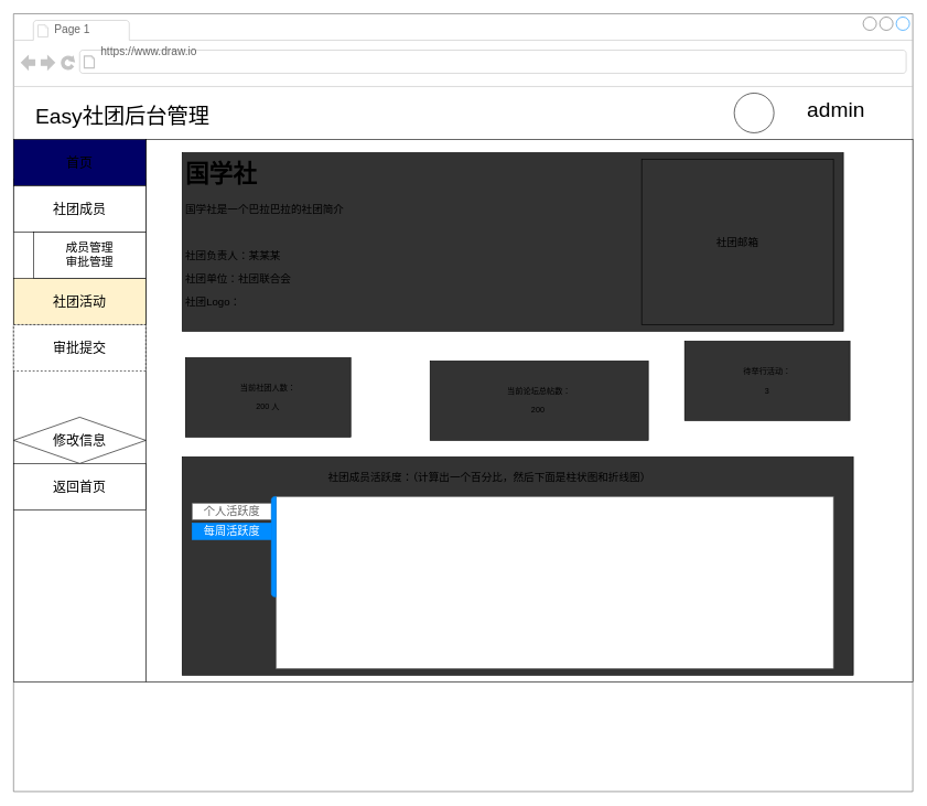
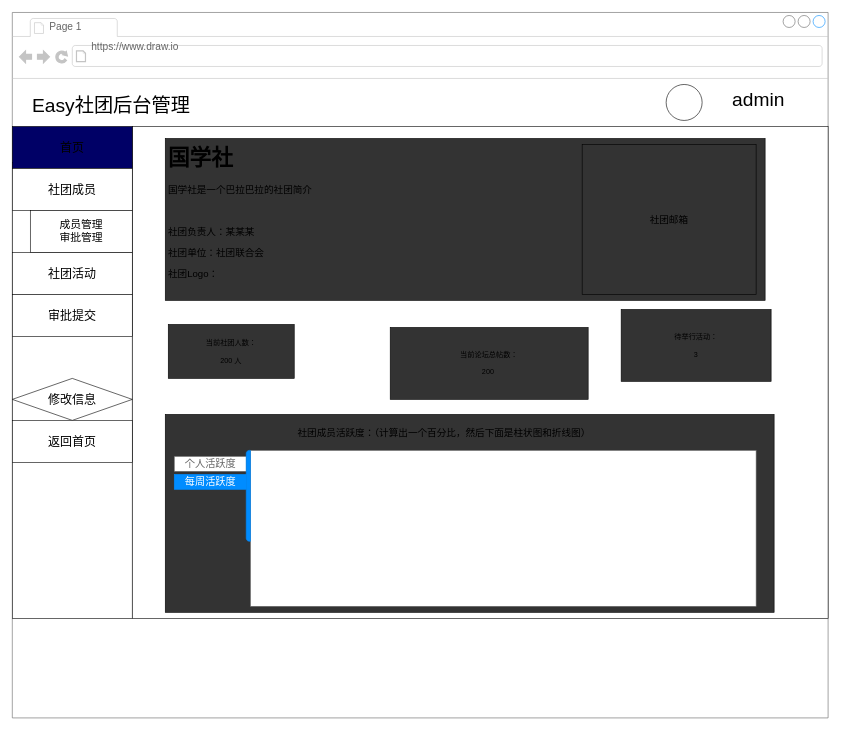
- <mxCell id="9" value="社团活动" style="rounded=0;whiteSpace=wrap;html=1;fontSize=20;fillColor=#fff2cc;" parent="2" vertex="1"><mxGeometry y="400" width="200" height="70" as="geometry" /></mxCell>
+ <mxCell id="9" value="社团活动" style="rounded=0;whiteSpace=wrap;html=1;fontSize=20;" parent="2" vertex="1"><mxGeometry y="400" width="200" height="70" as="geometry" /></mxCell>
- <mxCell id="10" value="审批提交" style="rounded=0;whiteSpace=wrap;html=1;fontSize=20;dashed=1;" parent="2" vertex="1"><mxGeometry y="470" width="200" height="70" as="geometry" /></mxCell>
+ <mxCell id="10" value="审批提交" style="rounded=0;whiteSpace=wrap;html=1;fontSize=20;" parent="2" vertex="1"><mxGeometry y="470" width="200" height="70" as="geometry" /></mxCell>
- <mxCell id="16" value="当前社团人数：&lt;br&gt;&lt;br&gt;200 人" style="rounded=0;whiteSpace=wrap;html=1;fillColor=#333333;" parent="2" vertex="1"><mxGeometry x="260" y="520" width="250" height="120" as="geometry" /></mxCell>
+ <mxCell id="16" value="当前社团人数：&lt;br&gt;&lt;br&gt;200 人" style="rounded=0;whiteSpace=wrap;html=1;fillColor=#333333;" parent="2" vertex="1"><mxGeometry x="260" y="520" width="210" height="90" as="geometry" /></mxCell>
